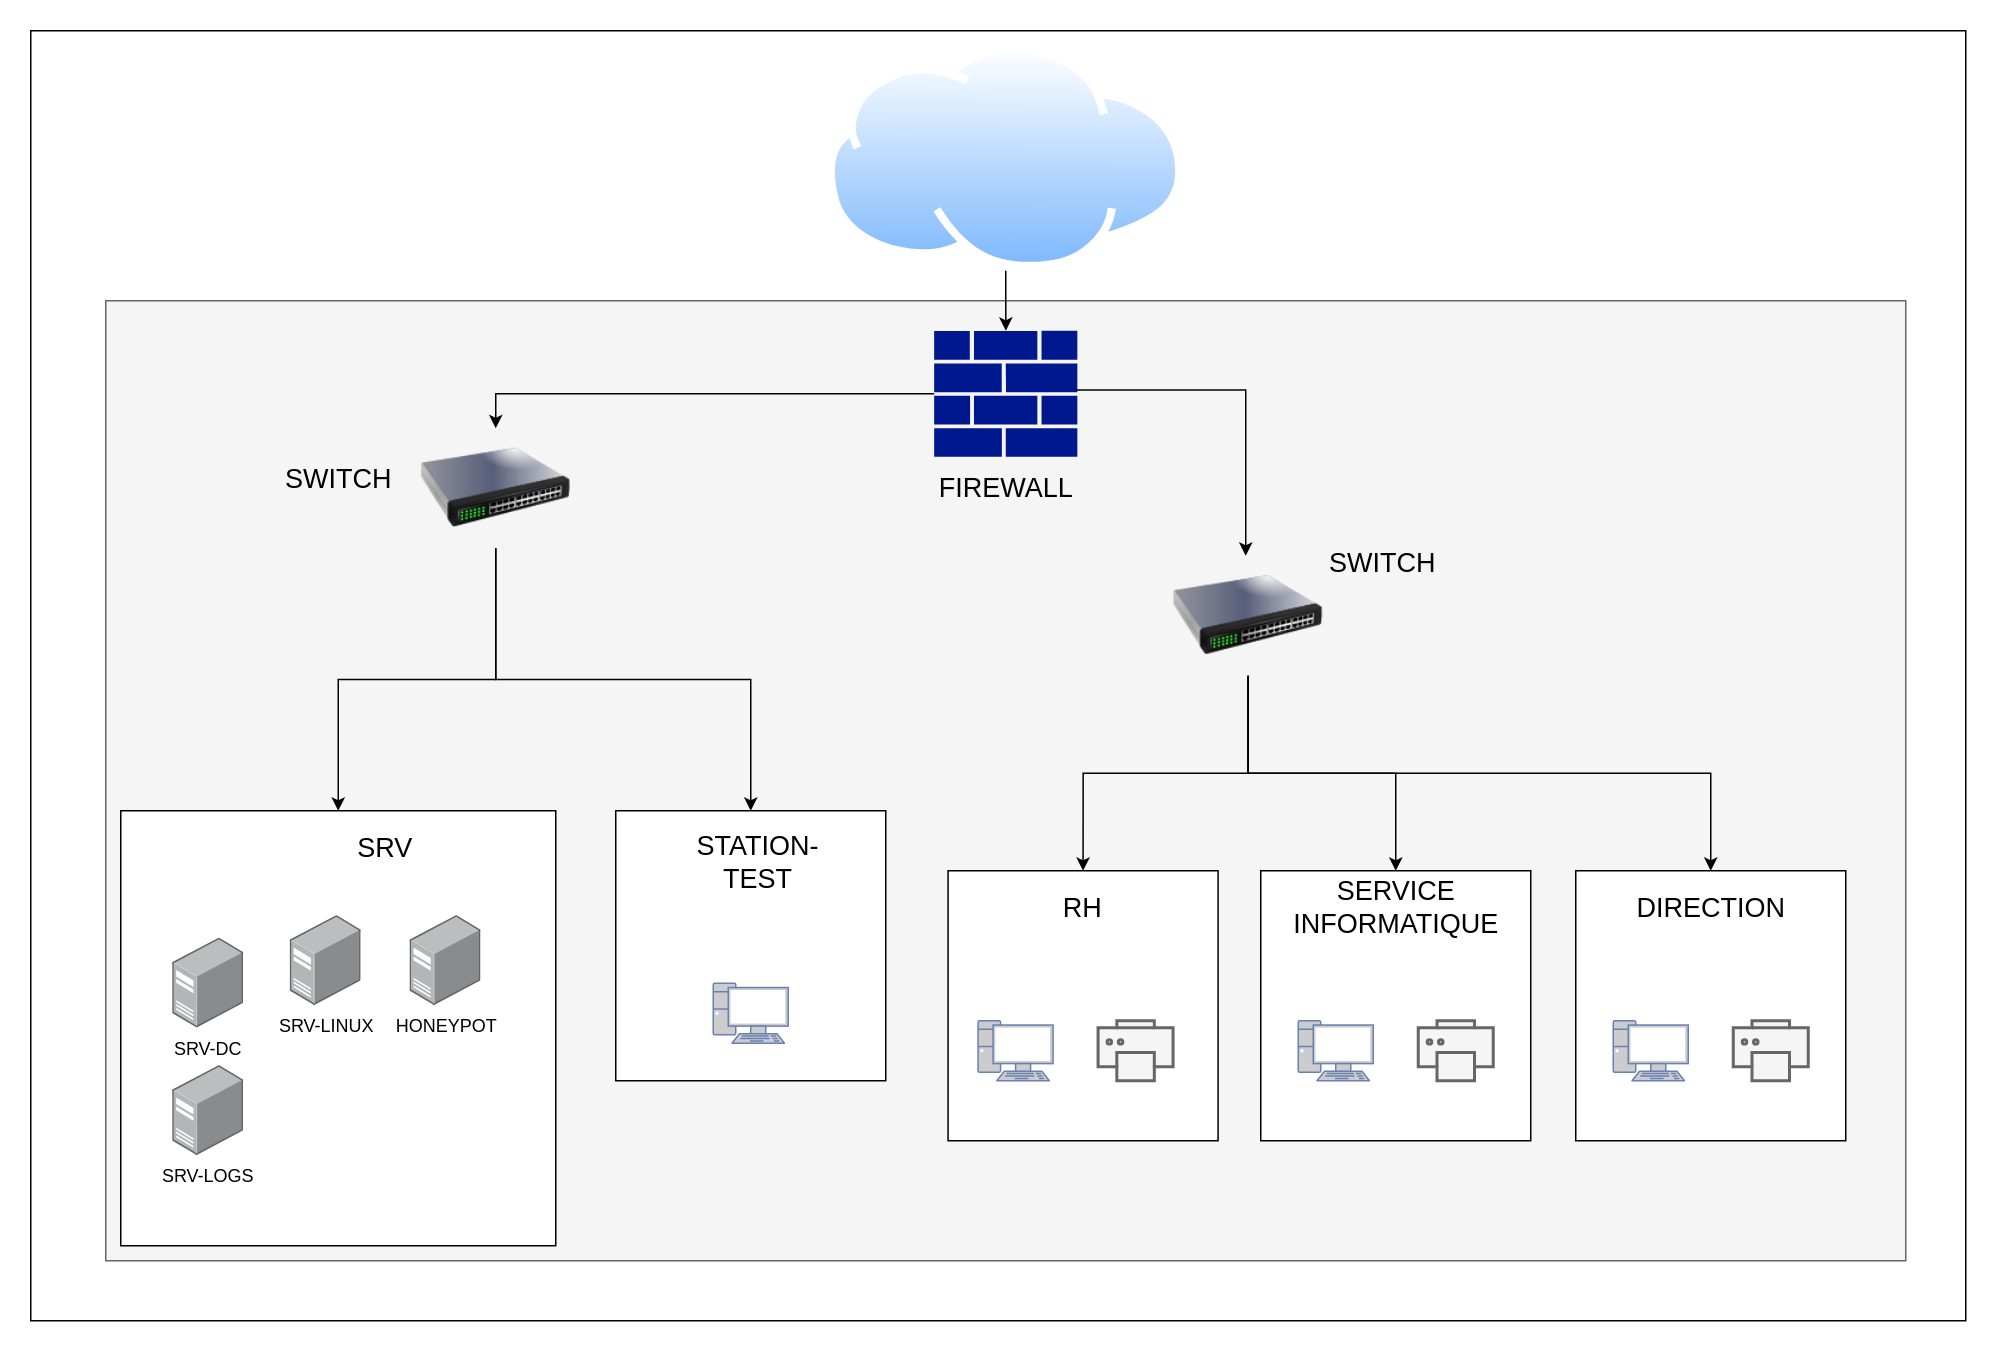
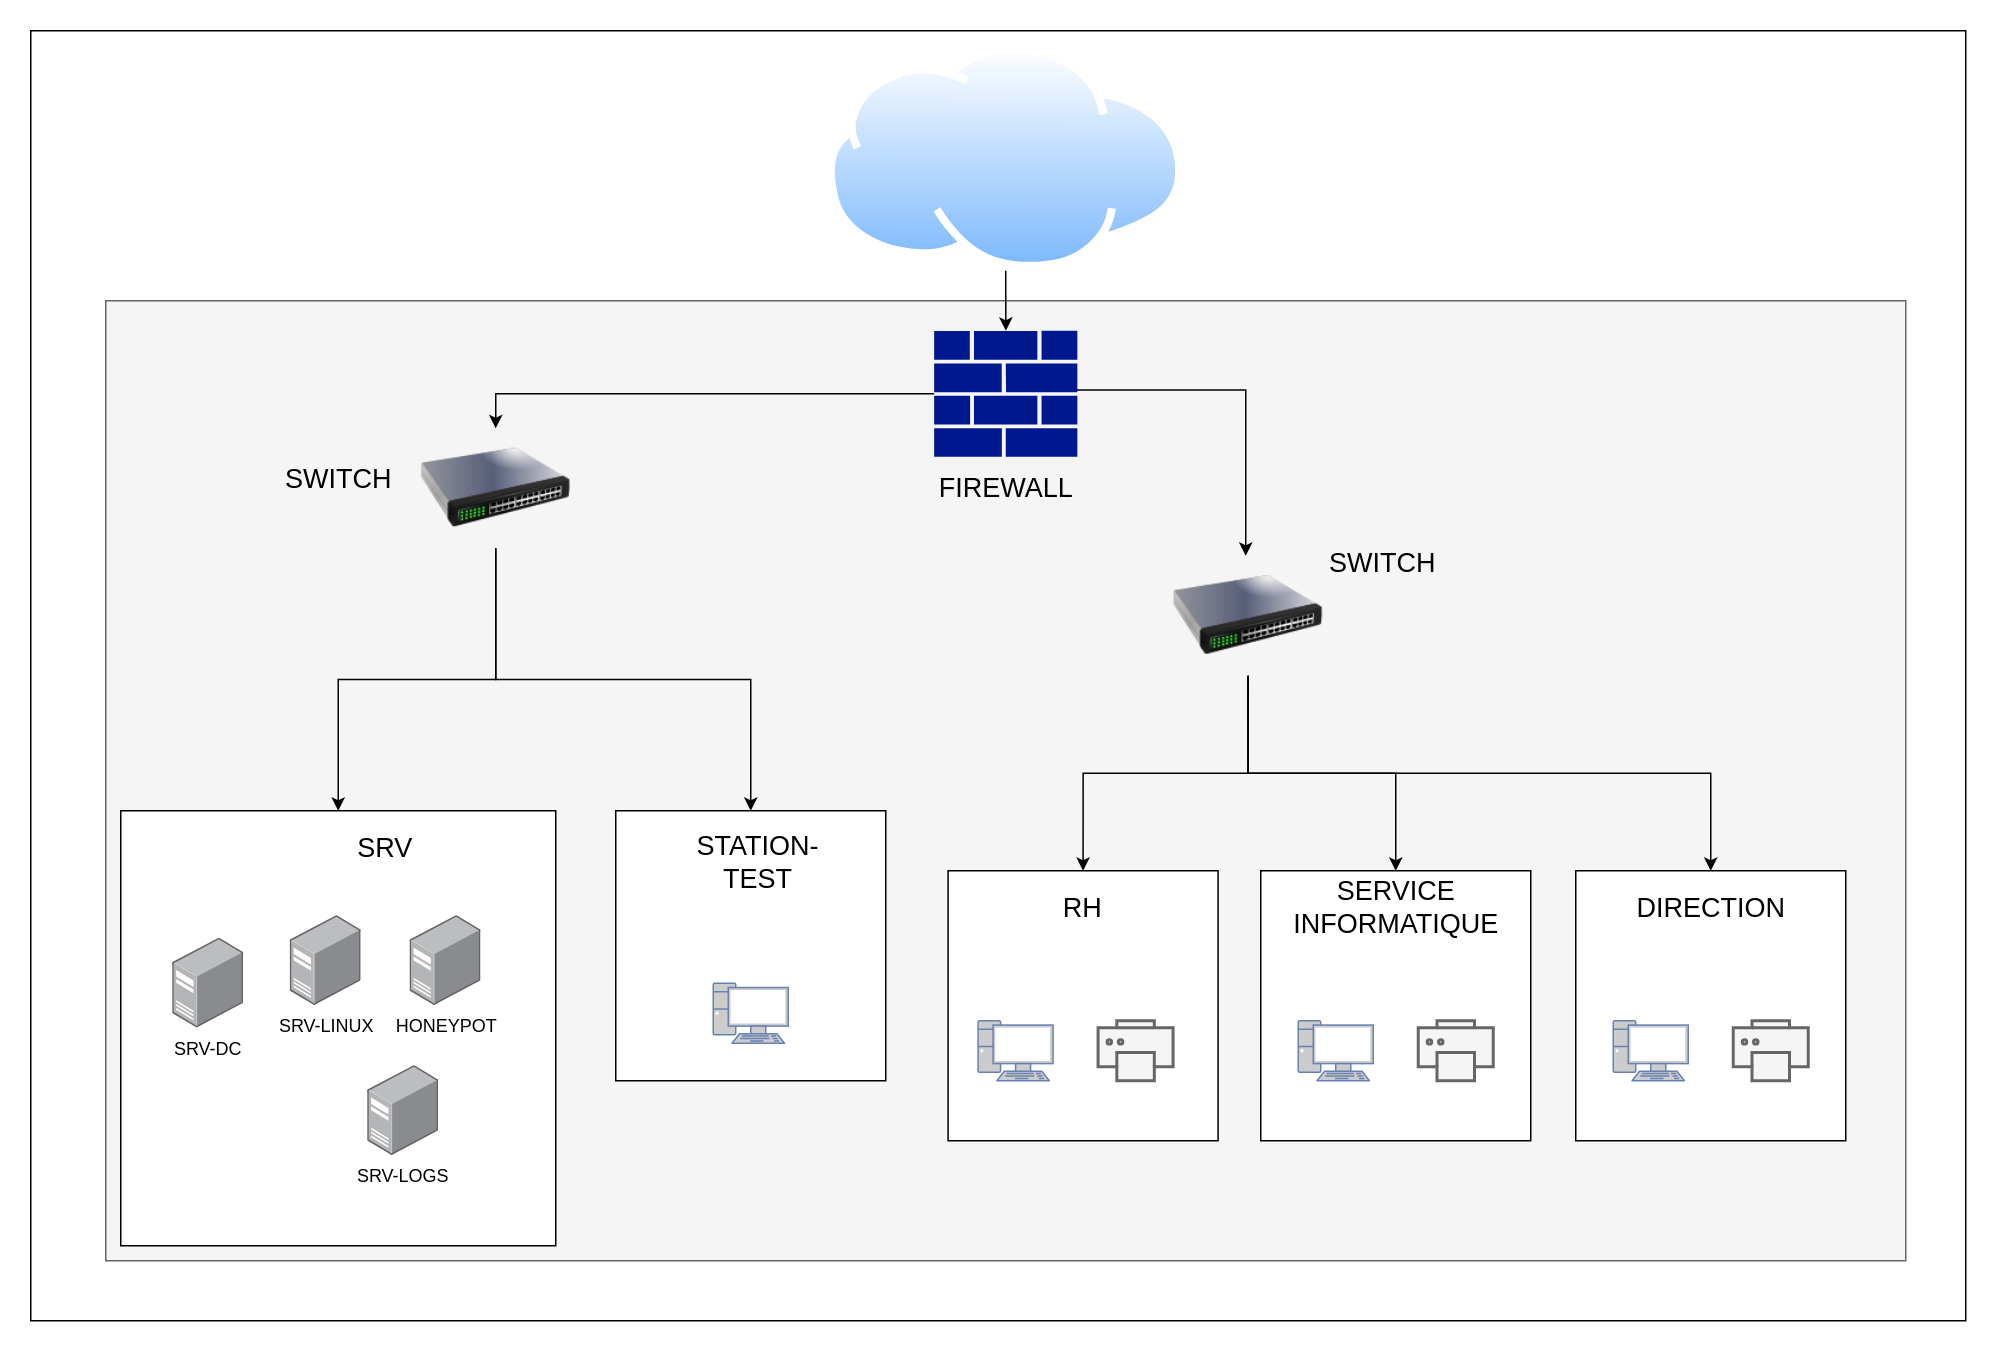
- <mxCell id="39" value="&lt;div&gt;SRV-LOGS&lt;/div&gt;&lt;div&gt;&lt;br&gt;&lt;/div&gt;" style="image;points=[];aspect=fixed;html=1;align=center;shadow=0;dashed=0;image=img/lib/allied_telesis/computer_and_terminals/Server_Desktop.svg;" vertex="1" parent="1"><mxGeometry x="114.78" y="710" width="47.33" height="60" as="geometry" /></mxCell>
+ <mxCell id="39" value="&lt;div&gt;SRV-LOGS&lt;/div&gt;&lt;div&gt;&lt;br&gt;&lt;/div&gt;" style="image;points=[];aspect=fixed;html=1;align=center;shadow=0;dashed=0;image=img/lib/allied_telesis/computer_and_terminals/Server_Desktop.svg;" vertex="1" parent="1"><mxGeometry x="244.78" y="710" width="47.33" height="60" as="geometry" /></mxCell>
